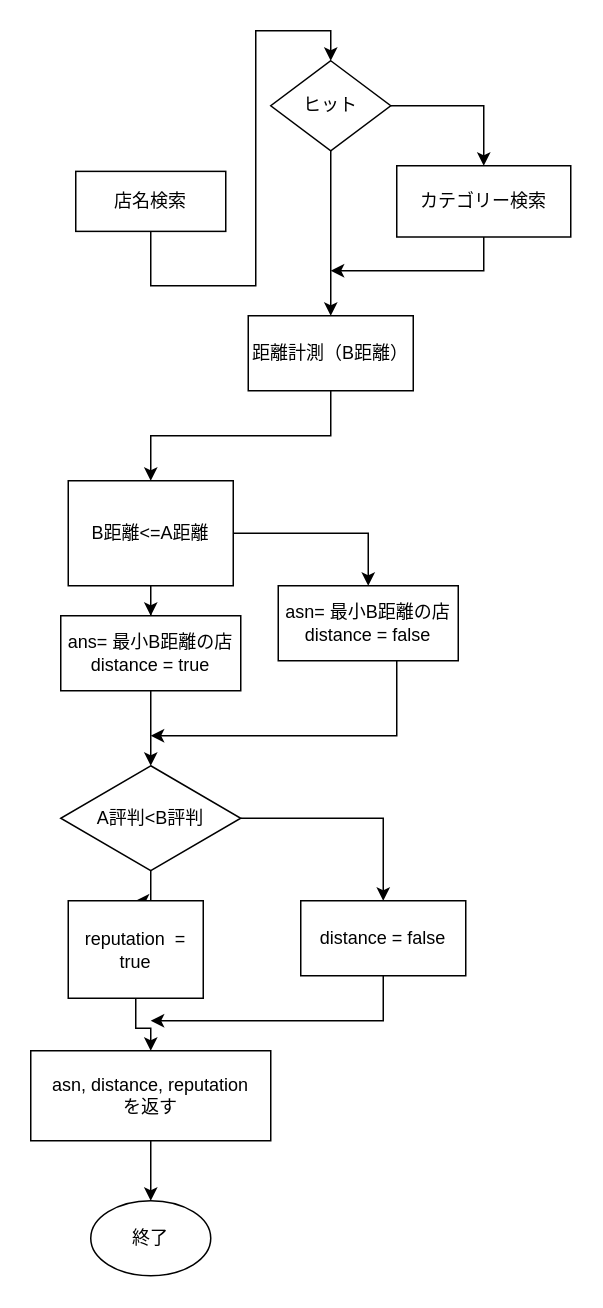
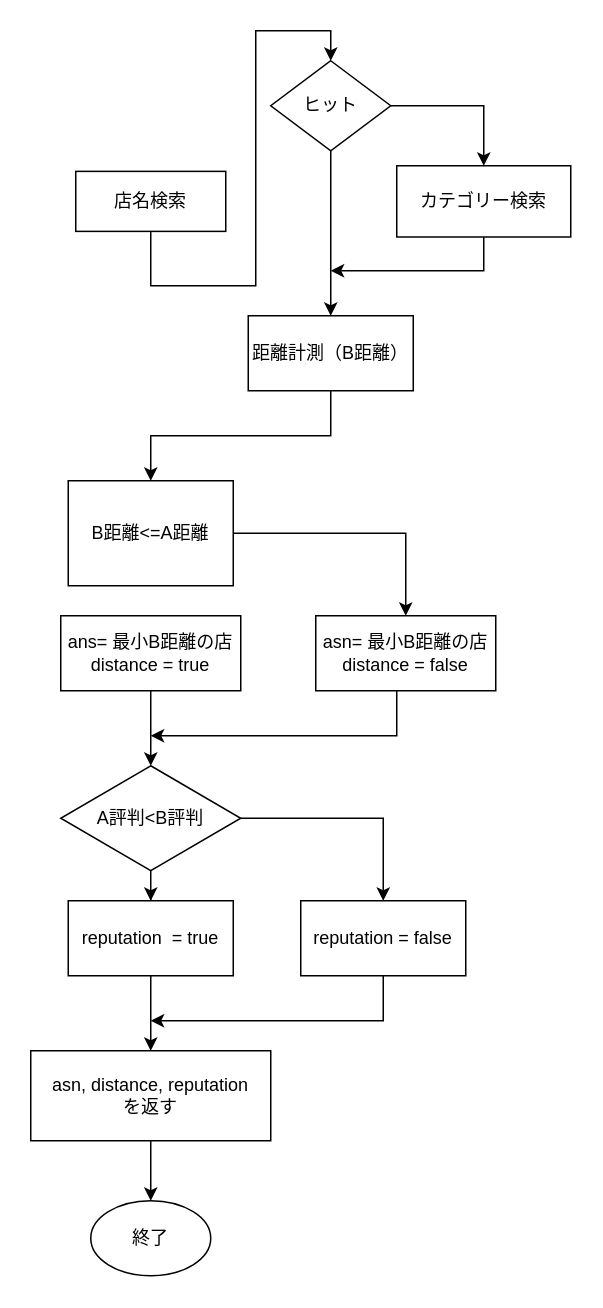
- <mxCell id="9" style="edgeStyle=orthogonalEdgeStyle;rounded=0;orthogonalLoop=1;jettySize=auto;html=1;entryX=0.5;entryY=0;entryDx=0;entryDy=0;" edge="1" parent="1" source="11" target="16"><mxGeometry relative="1" as="geometry" /></mxCell>
- <mxCell id="23" value="asn= 最小B距離の店&lt;br&gt;distance = false" style="rounded=0;whiteSpace=wrap;html=1;" vertex="1" parent="1"><mxGeometry x="185" y="390" width="120" height="50" as="geometry" /></mxCell>
+ <mxCell id="23" value="asn= 最小B距離の店&lt;br&gt;distance = false" style="rounded=0;whiteSpace=wrap;html=1;" vertex="1" parent="1"><mxGeometry x="210" y="410" width="120" height="50" as="geometry" /></mxCell>
- <mxCell id="27" value="distance = false" style="rounded=0;whiteSpace=wrap;html=1;" vertex="1" parent="1"><mxGeometry x="200" y="600" width="110" height="50" as="geometry" /></mxCell>
+ <mxCell id="27" value="reputation = false" style="rounded=0;whiteSpace=wrap;html=1;" vertex="1" parent="1"><mxGeometry x="200" y="600" width="110" height="50" as="geometry" /></mxCell>
- <mxCell id="25" value="reputation&amp;nbsp; = true" style="rounded=0;whiteSpace=wrap;html=1;" vertex="1" parent="1"><mxGeometry x="45" y="600" width="90" height="65" as="geometry" /></mxCell>
+ <mxCell id="25" value="reputation&amp;nbsp; = true" style="rounded=0;whiteSpace=wrap;html=1;" vertex="1" parent="1"><mxGeometry x="45" y="600" width="110" height="50" as="geometry" /></mxCell>
